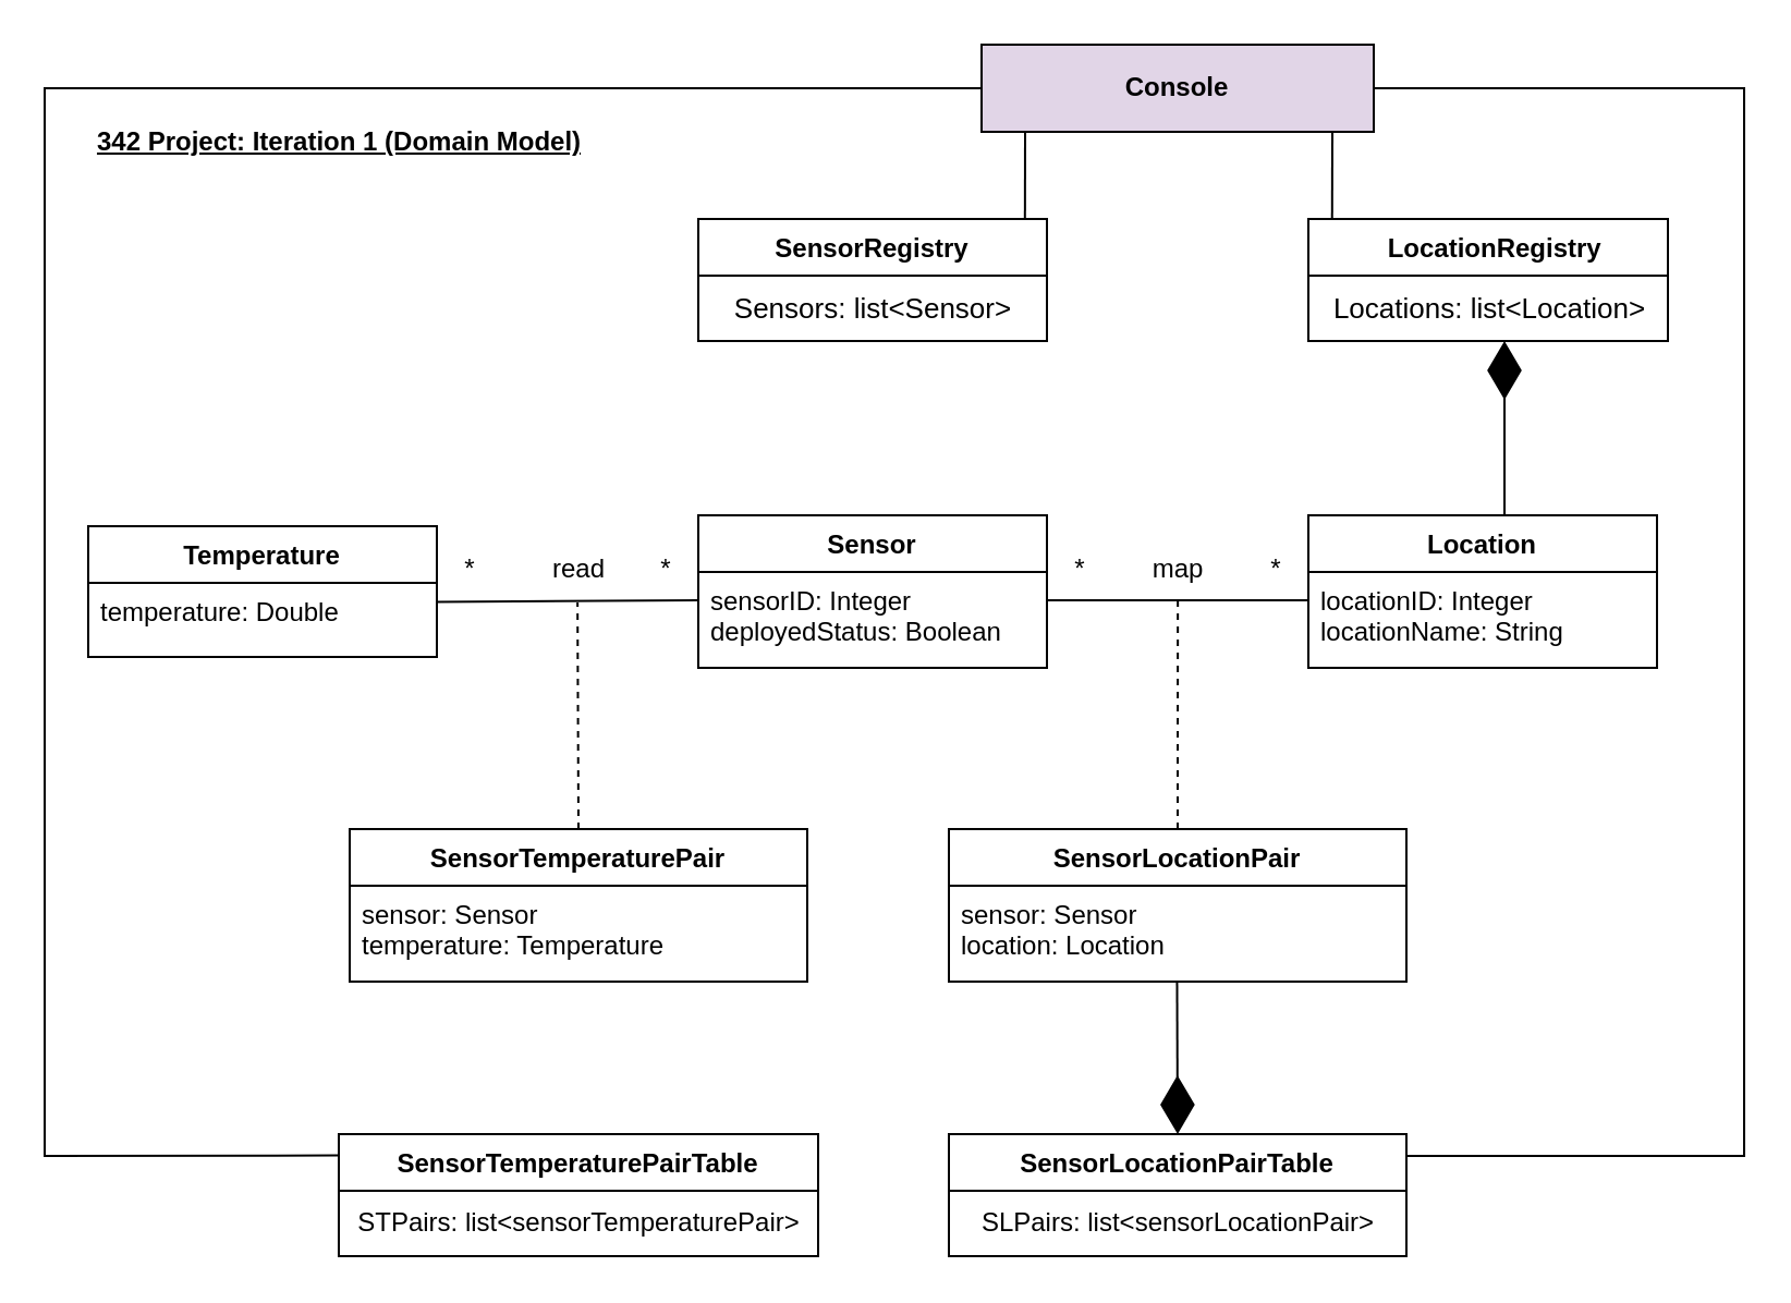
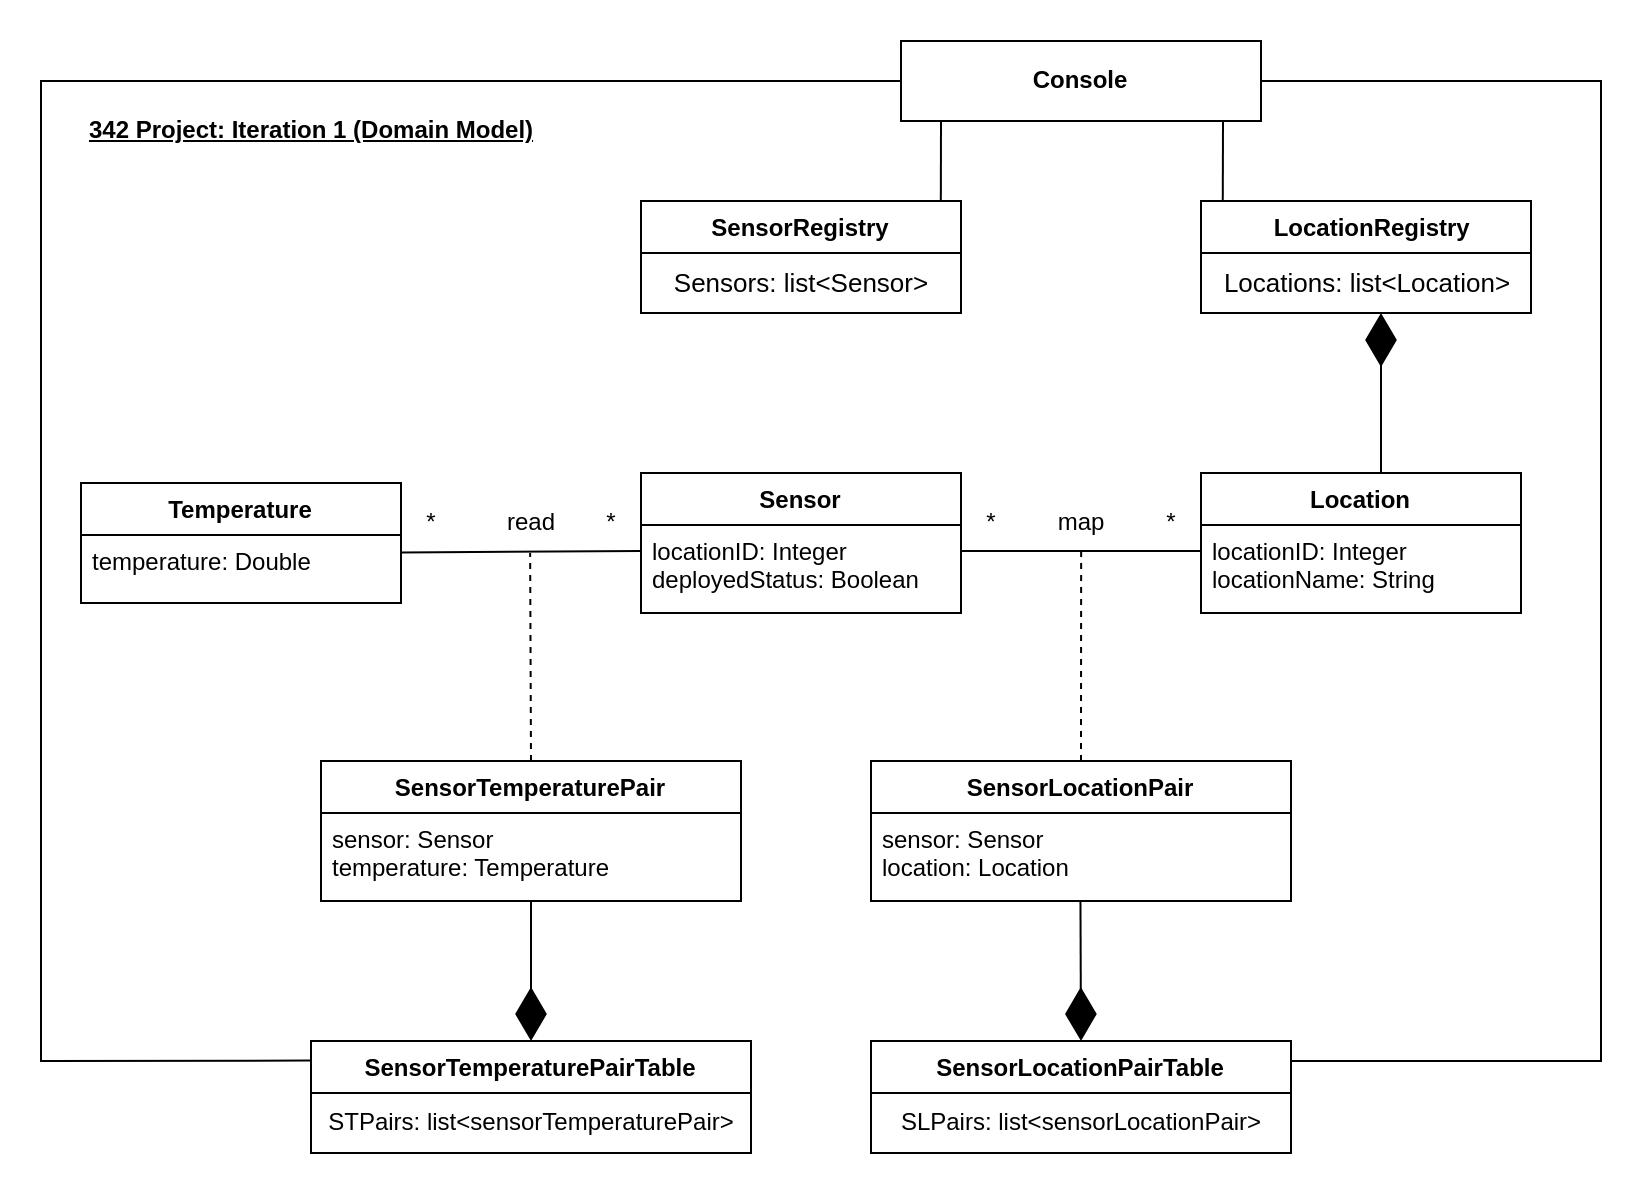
- <mxCell id="23" value="&lt;b&gt;Console&lt;/b&gt;" style="html=1;whiteSpace=wrap;fillColor=#e1d5e7;" vertex="1" parent="1"><mxGeometry x="450" y="20" width="180" height="40" as="geometry" /></mxCell>
+ <mxCell id="23" value="&lt;b&gt;Console&lt;/b&gt;" style="html=1;whiteSpace=wrap;" vertex="1" parent="1"><mxGeometry x="450" y="20" width="180" height="40" as="geometry" /></mxCell>
- <mxCell id="4" value="sensorID: Integer&lt;br&gt;deployedStatus: Boolean" style="text;strokeColor=none;fillColor=none;align=left;verticalAlign=top;spacingLeft=4;spacingRight=4;overflow=hidden;rotatable=0;points=[[0,0.5],[1,0.5]];portConstraint=eastwest;whiteSpace=wrap;html=1;" parent="3" vertex="1"><mxGeometry y="26" width="160" height="44" as="geometry" /></mxCell>
+ <mxCell id="4" value="locationID: Integer&lt;br&gt;deployedStatus: Boolean" style="text;strokeColor=none;fillColor=none;align=left;verticalAlign=top;spacingLeft=4;spacingRight=4;overflow=hidden;rotatable=0;points=[[0,0.5],[1,0.5]];portConstraint=eastwest;whiteSpace=wrap;html=1;" parent="3" vertex="1"><mxGeometry y="26" width="160" height="44" as="geometry" /></mxCell>
+ <mxCell id="32" value="" style="endArrow=diamondThin;endFill=1;endSize=24;html=1;rounded=0;entryX=0.5;entryY=0;entryDx=0;entryDy=0;exitX=0.5;exitY=1;exitDx=0;exitDy=0;" edge="1" parent="1" source="30" target="26"><mxGeometry width="160" relative="1" as="geometry"><mxPoint x="265" y="470" as="sourcePoint" /><mxPoint x="420" y="490" as="targetPoint" /></mxGeometry></mxCell>
